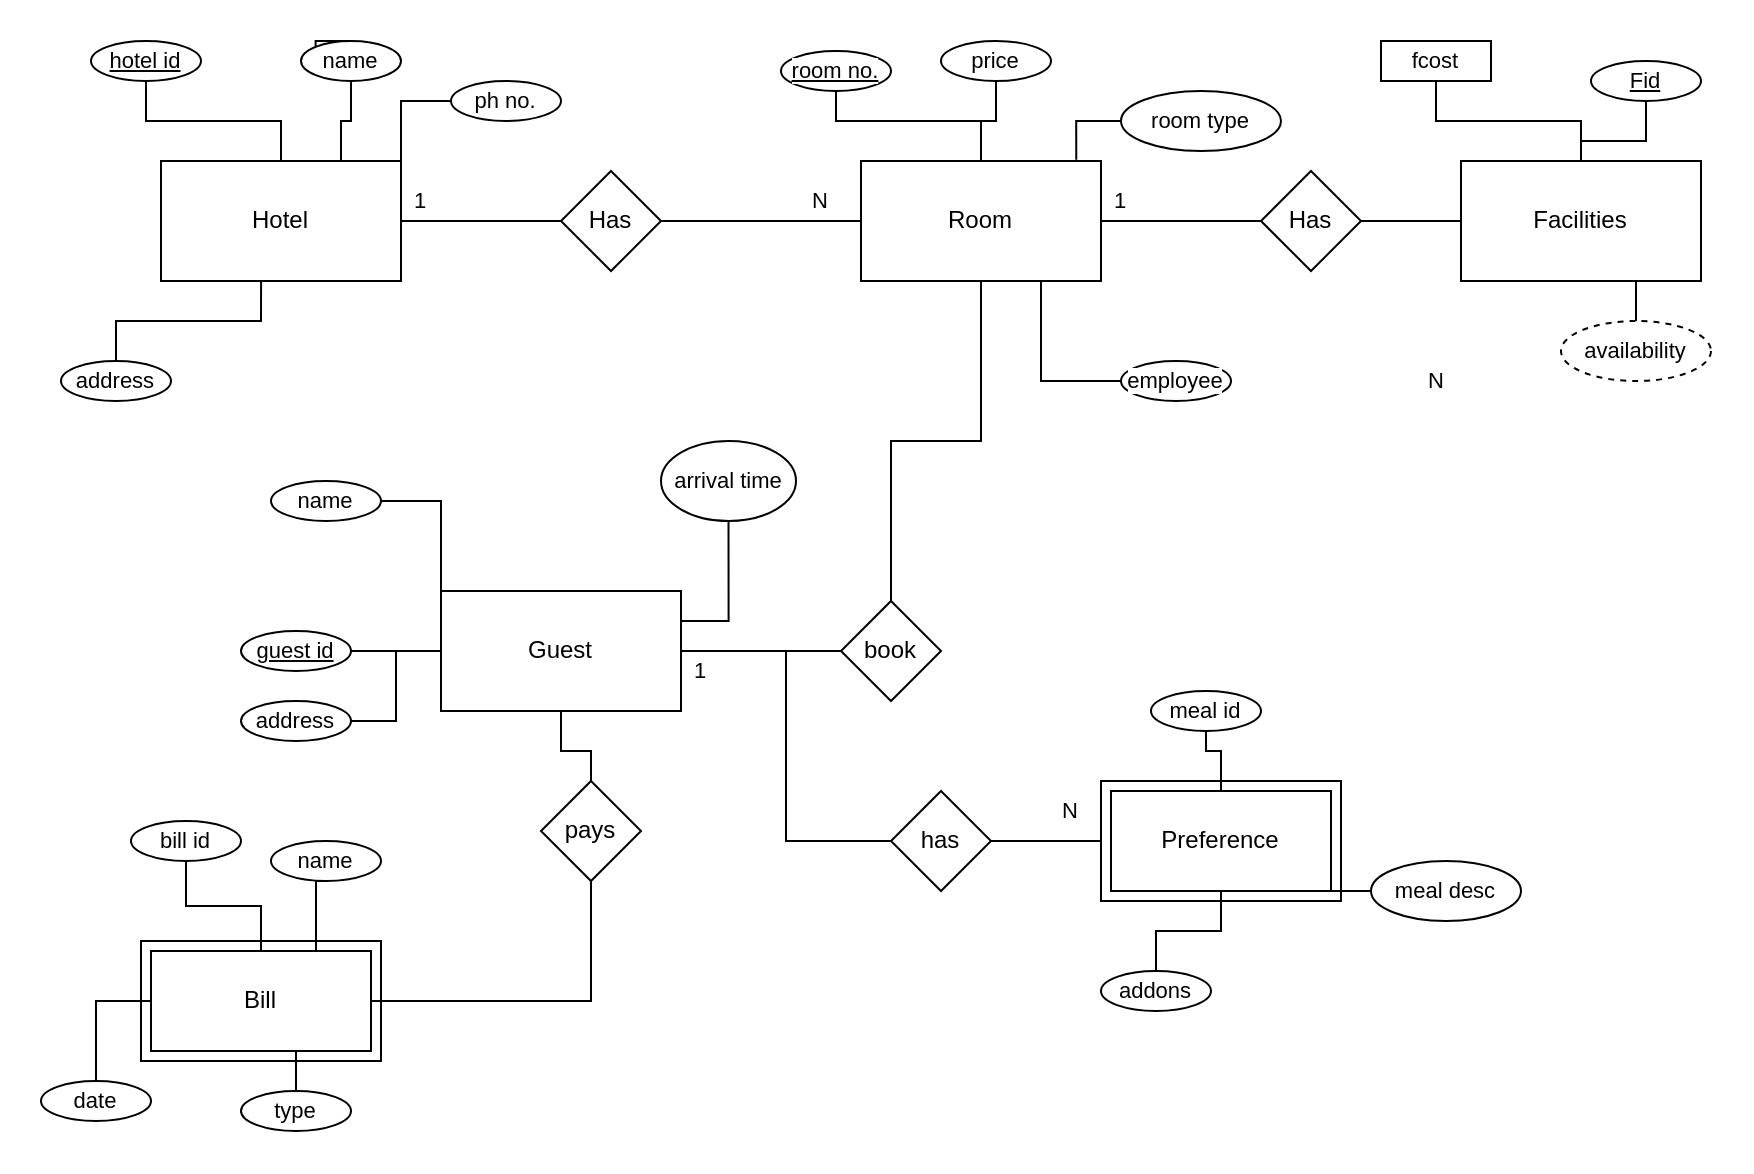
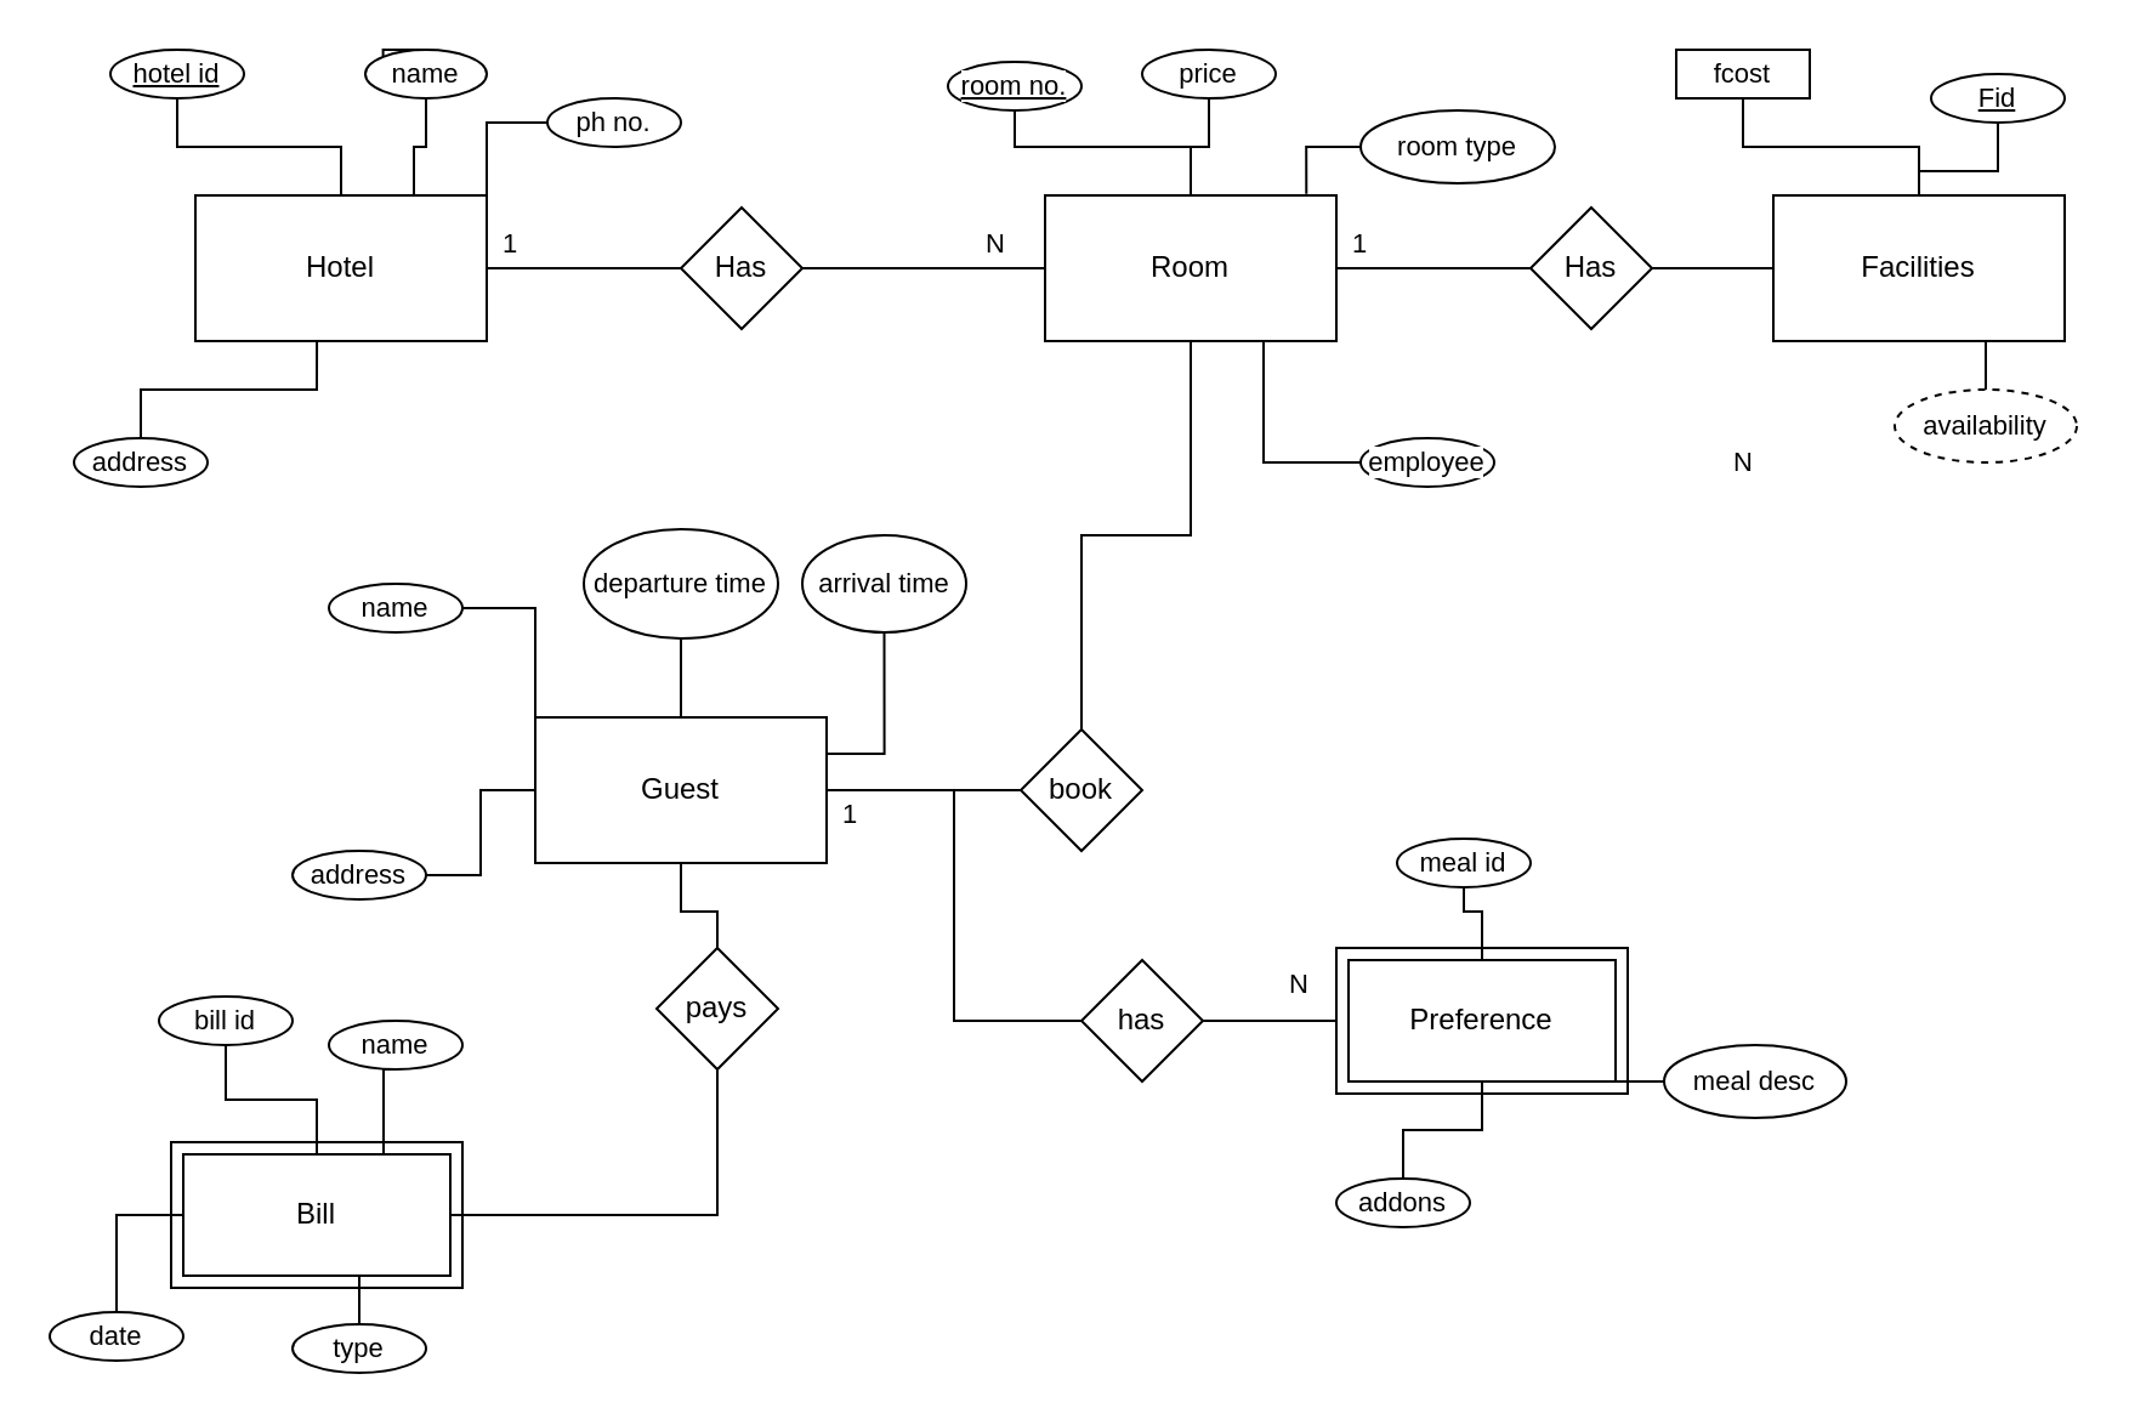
+ <mxCell id="49" value="departure time" style="ellipse;whiteSpace=wrap;html=1;fontFamily=Helvetica;fontSize=11;fontColor=default;labelBackgroundColor=default;" vertex="1" parent="1"><mxGeometry x="240" y="217.5" width="80" height="45" as="geometry" /></mxCell>
+ <mxCell id="11" style="edgeStyle=orthogonalEdgeStyle;rounded=0;orthogonalLoop=1;jettySize=auto;html=1;entryX=0.5;entryY=1;entryDx=0;entryDy=0;strokeColor=default;align=center;verticalAlign=middle;fontFamily=Helvetica;fontSize=11;fontColor=default;labelBackgroundColor=default;endArrow=none;endFill=0;" edge="1" parent="1" source="12" target="49"><mxGeometry relative="1" as="geometry" /></mxCell>
- <mxCell id="48" value="&lt;u&gt;guest id&lt;/u&gt;" style="ellipse;whiteSpace=wrap;html=1;fontFamily=Helvetica;fontSize=11;fontColor=default;labelBackgroundColor=default;" vertex="1" parent="1"><mxGeometry x="120" y="315" width="55" height="20" as="geometry" /></mxCell>
- <mxCell id="47" style="edgeStyle=orthogonalEdgeStyle;rounded=0;orthogonalLoop=1;jettySize=auto;html=1;strokeColor=default;align=center;verticalAlign=middle;fontFamily=Helvetica;fontSize=11;fontColor=default;labelBackgroundColor=default;endArrow=none;endFill=0;" edge="1" parent="1" source="48" target="12"><mxGeometry relative="1" as="geometry" /></mxCell>
